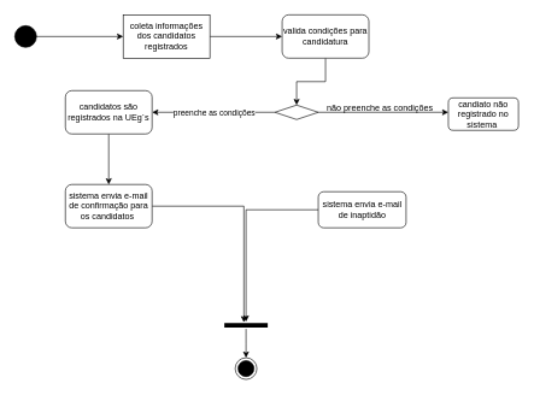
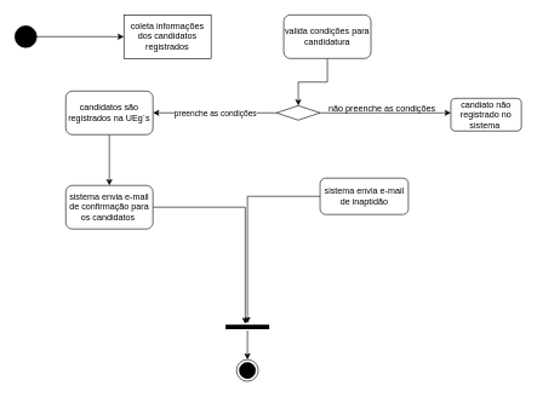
- <mxCell id="4" style="edgeStyle=orthogonalEdgeStyle;rounded=0;orthogonalLoop=1;jettySize=auto;html=1;" edge="1" parent="1" source="5" target="7"><mxGeometry relative="1" as="geometry" /></mxCell>
- <mxCell id="14" value="sistema envia e-mail de inaptidão" style="rounded=1;whiteSpace=wrap;html=1;" vertex="1" parent="1"><mxGeometry x="440" y="265" width="121.5" height="50" as="geometry" /></mxCell>
+ <mxCell id="14" value="sistema envia e-mail de inaptidão" style="rounded=1;whiteSpace=wrap;html=1;" vertex="1" parent="1"><mxGeometry x="440" y="245" width="121.5" height="50" as="geometry" /></mxCell>
